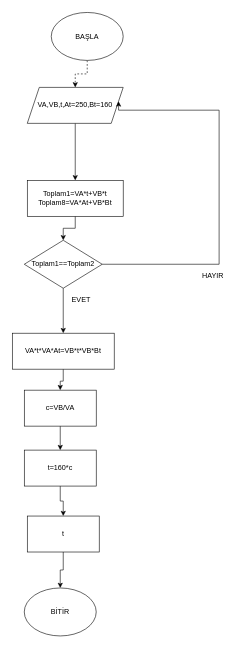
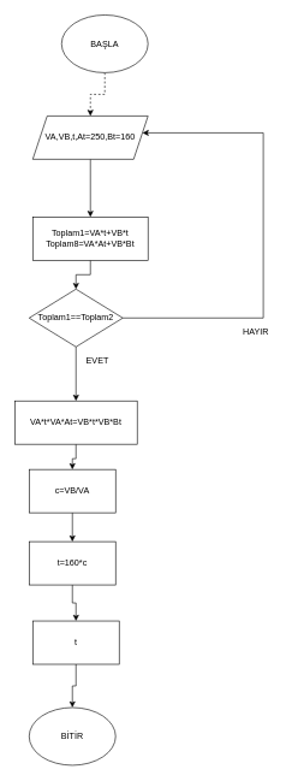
- <mxCell id="7" value="VA,VB,t,At=250,Bt=160" style="shape=parallelogram;perimeter=parallelogramPerimeter;whiteSpace=wrap;html=1;fixedSize=1;size=20;" vertex="1" parent="1"><mxGeometry x="45" y="145" width="160" height="60" as="geometry" /></mxCell>
+ <mxCell id="7" value="VA,VB,t,At=250,Bt=160" style="shape=parallelogram;perimeter=parallelogramPerimeter;whiteSpace=wrap;html=1;fixedSize=1;size=20;" vertex="1" parent="1"><mxGeometry x="45" y="160" width="160" height="60" as="geometry" /></mxCell>
